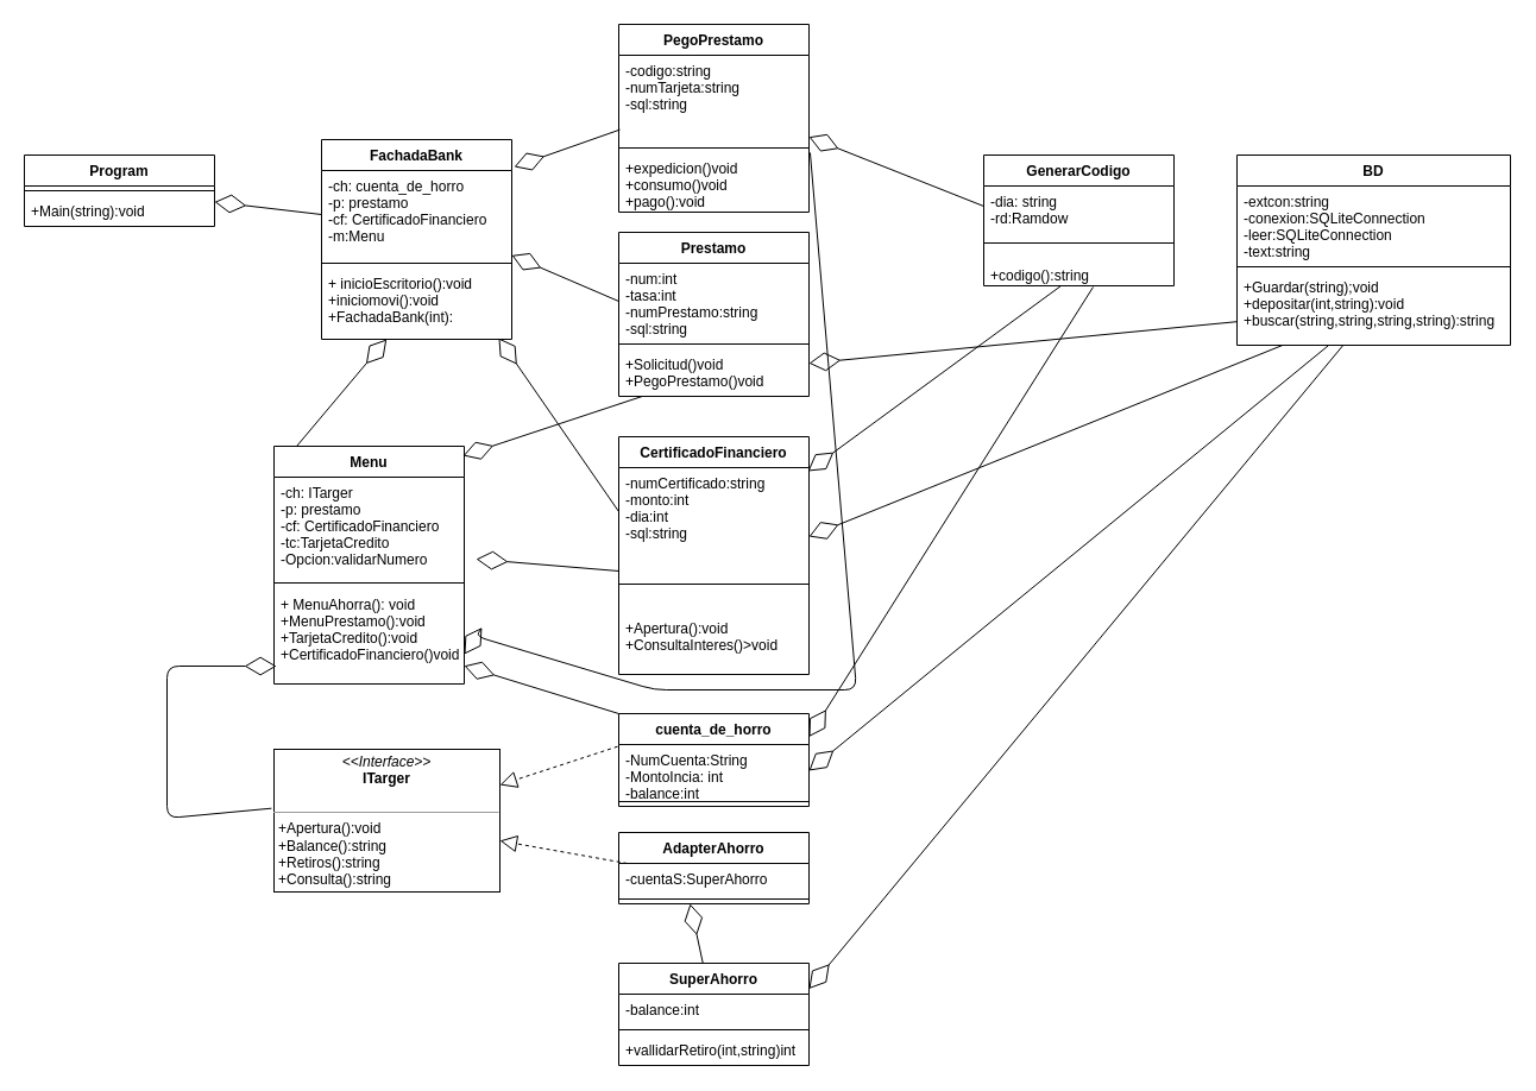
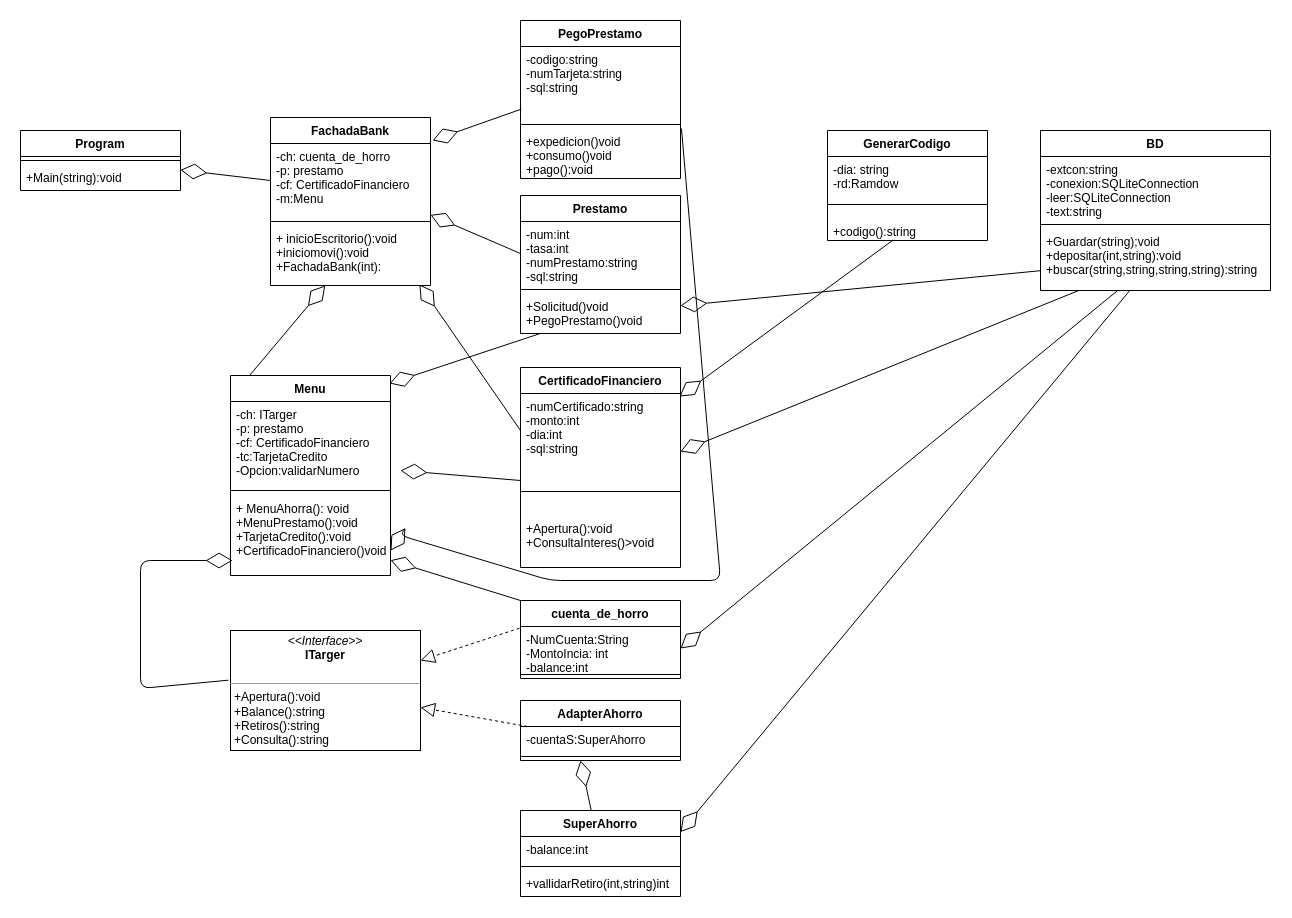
- <mxCell id="53" value="" style="endArrow=diamondThin;endFill=0;endSize=24;html=1;exitX=0;exitY=0.5;exitDx=0;exitDy=0;" edge="1" parent="1" source="50" target="44"><mxGeometry width="160" relative="1" as="geometry"><mxPoint x="820" y="50" as="sourcePoint" /><mxPoint x="980" y="50" as="targetPoint" /></mxGeometry></mxCell>
- <mxCell id="55" value="" style="endArrow=diamondThin;endFill=0;endSize=24;html=1;entryX=1;entryY=0.25;entryDx=0;entryDy=0;exitX=0.575;exitY=1.045;exitDx=0;exitDy=0;exitPerimeter=0;" edge="1" parent="1" source="52" target="17"><mxGeometry width="160" relative="1" as="geometry"><mxPoint x="770" y="500" as="sourcePoint" /><mxPoint x="930" y="500" as="targetPoint" /></mxGeometry></mxCell>
